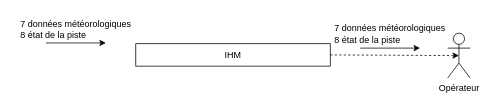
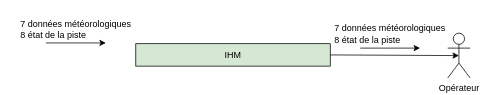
- <mxCell id="4" value="IHM" style="rounded=0;whiteSpace=wrap;html=1;" parent="1" vertex="1"><mxGeometry x="180" y="57.91" width="260" height="30" as="geometry" /></mxCell>
+ <mxCell id="4" value="IHM" style="rounded=0;whiteSpace=wrap;html=1;fillColor=#d5e8d4;" parent="1" vertex="1"><mxGeometry x="180" y="57.91" width="260" height="30" as="geometry" /></mxCell>
- <mxCell id="6" value="" style="endArrow=classic;html=1;rounded=0;entryX=0.5;entryY=0.5;entryDx=0;entryDy=0;entryPerimeter=0;exitX=1;exitY=0.5;exitDx=0;exitDy=0;dashed=1;" parent="1" source="4" target="5" edge="1"><mxGeometry width="50" height="50" relative="1" as="geometry"><mxPoint x="330" y="216.5" as="sourcePoint" /><mxPoint x="402" y="216.5" as="targetPoint" /></mxGeometry></mxCell>
+ <mxCell id="6" value="" style="endArrow=classic;html=1;rounded=0;entryX=0.5;entryY=0.5;entryDx=0;entryDy=0;entryPerimeter=0;exitX=1;exitY=0.5;exitDx=0;exitDy=0;" parent="1" source="4" target="5" edge="1"><mxGeometry width="50" height="50" relative="1" as="geometry"><mxPoint x="330" y="216.5" as="sourcePoint" /><mxPoint x="402" y="216.5" as="targetPoint" /></mxGeometry></mxCell>
